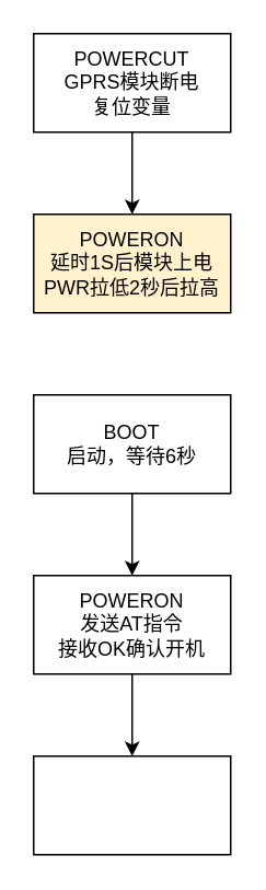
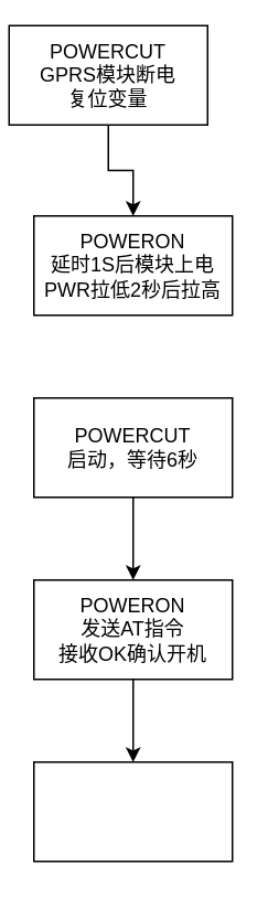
- <mxCell id="3" value="POWERCUT&lt;br&gt;GPRS模块断电&lt;br&gt;复位变量" style="rounded=0;whiteSpace=wrap;html=1;" parent="1" vertex="1"><mxGeometry x="20" y="20" width="120" height="60" as="geometry" /></mxCell>
+ <mxCell id="3" value="POWERCUT&lt;br&gt;GPRS模块断电&lt;br&gt;复位变量" style="rounded=0;whiteSpace=wrap;html=1;" parent="1" vertex="1"><mxGeometry x="5" y="15" width="120" height="60" as="geometry" /></mxCell>
- <mxCell id="4" value="POWERON&lt;br&gt;延时1S后模块上电&lt;br&gt;PWR拉低2秒后拉高" style="rounded=0;whiteSpace=wrap;html=1;fillColor=#fff2cc;" parent="1" vertex="1"><mxGeometry x="20" y="130" width="120" height="60" as="geometry" /></mxCell>
+ <mxCell id="4" value="POWERON&lt;br&gt;延时1S后模块上电&lt;br&gt;PWR拉低2秒后拉高" style="rounded=0;whiteSpace=wrap;html=1;" parent="1" vertex="1"><mxGeometry x="20" y="130" width="120" height="60" as="geometry" /></mxCell>
- <mxCell id="6" value="BOOT&lt;br&gt;启动，等待6秒" style="rounded=0;whiteSpace=wrap;html=1;" vertex="1" parent="1"><mxGeometry x="20" y="240" width="120" height="60" as="geometry" /></mxCell>
+ <mxCell id="6" value="POWERCUT&lt;br&gt;启动，等待6秒" style="rounded=0;whiteSpace=wrap;html=1;" vertex="1" parent="1"><mxGeometry x="20" y="240" width="120" height="60" as="geometry" /></mxCell>
